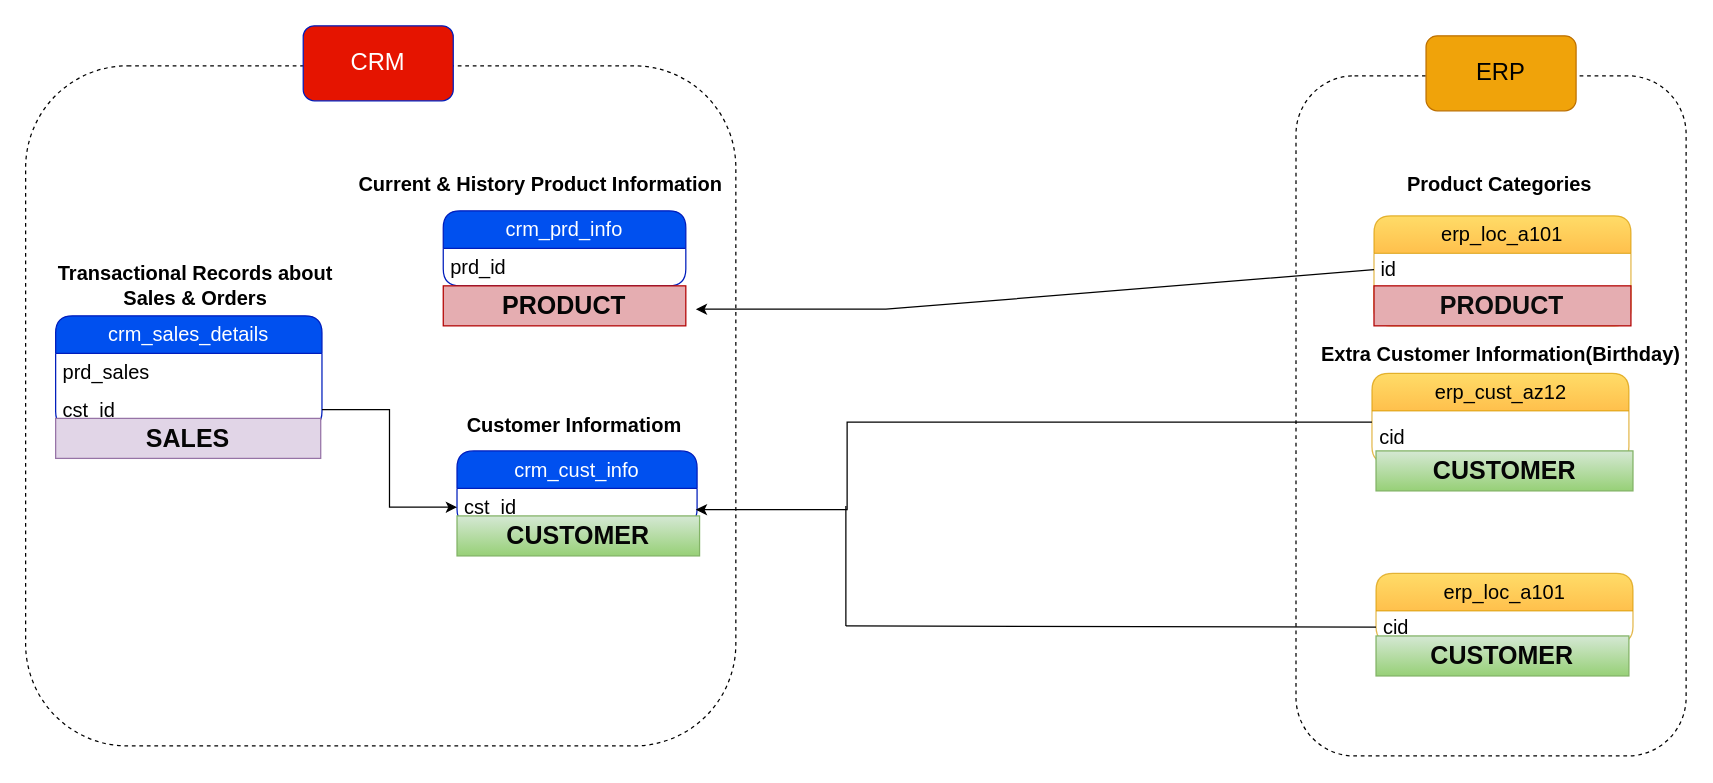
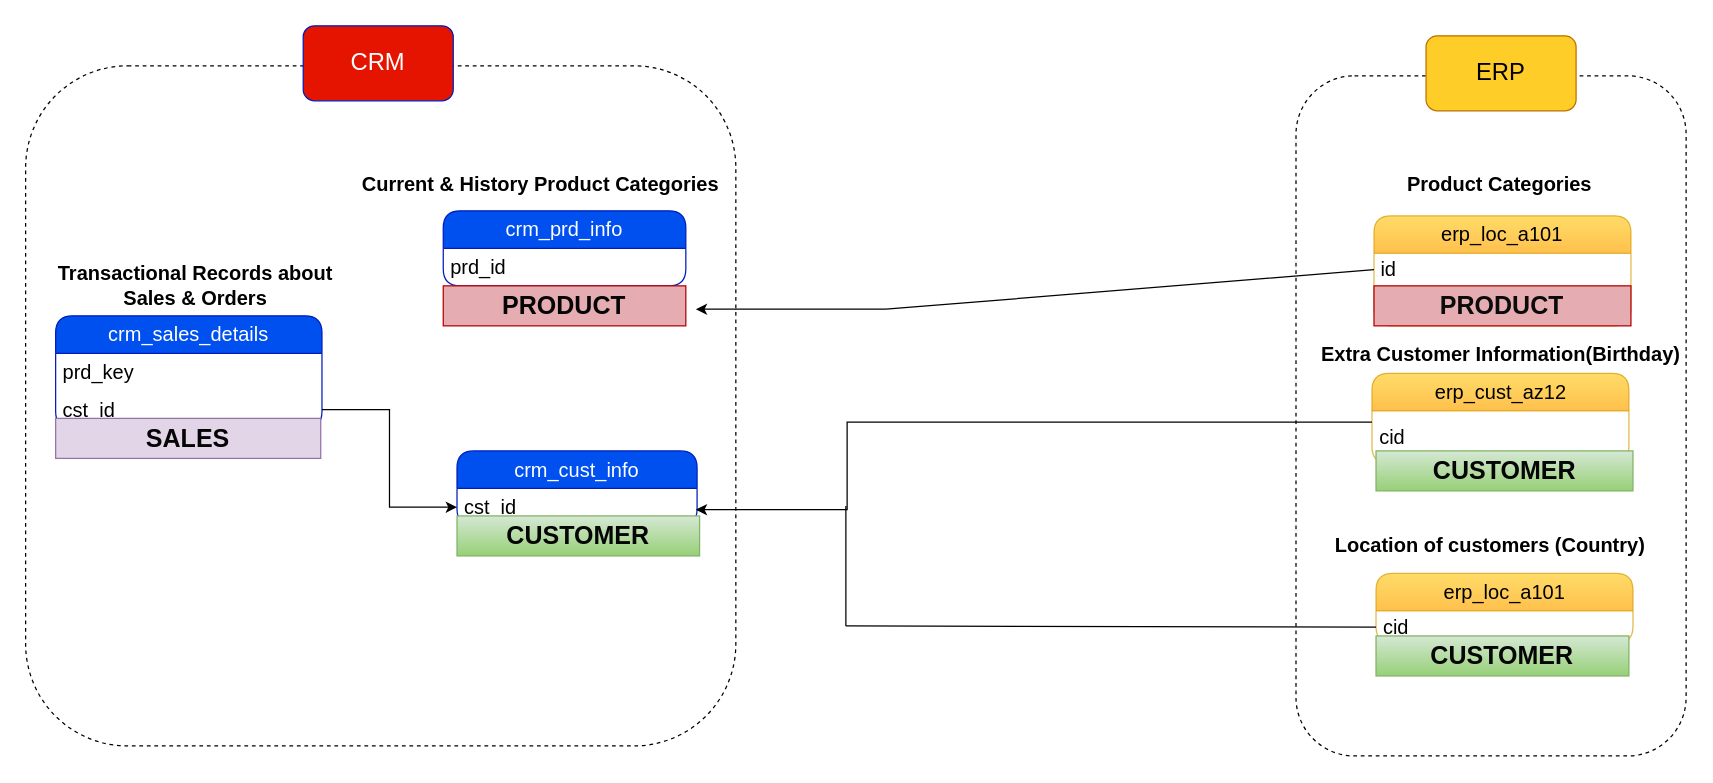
- <mxCell id="26" value="&lt;font style=&quot;font-size: 19px;&quot;&gt;ERP&lt;/font&gt;" style="rounded=1;whiteSpace=wrap;html=1;fillColor=#f0a30a;fontColor=#000000;strokeColor=#BD7000;" parent="1" vertex="1"><mxGeometry x="1140" y="28" width="120" height="60" as="geometry" /></mxCell>
+ <mxCell id="26" value="&lt;font style=&quot;font-size: 19px;&quot;&gt;ERP&lt;/font&gt;" style="rounded=1;whiteSpace=wrap;html=1;fillColor=#ffcd28;fontColor=#000000;strokeColor=#BD7000;" parent="1" vertex="1"><mxGeometry x="1140" y="28" width="120" height="60" as="geometry" /></mxCell>
- <mxCell id="9" value="&lt;font style=&quot;font-size: 16px;&quot;&gt;&lt;b&gt;Current &amp;amp; History Product Information&lt;/b&gt;&lt;/font&gt;" style="text;html=1;align=center;verticalAlign=middle;whiteSpace=wrap;rounded=0;" parent="1" vertex="1"><mxGeometry x="284" y="132" width="296" height="30" as="geometry" /></mxCell>
+ <mxCell id="9" value="&lt;font style=&quot;font-size: 16px;&quot;&gt;&lt;b&gt;Current &amp;amp; History Product Categories&lt;/b&gt;&lt;/font&gt;" style="text;html=1;align=center;verticalAlign=middle;whiteSpace=wrap;rounded=0;" parent="1" vertex="1"><mxGeometry x="284" y="132" width="296" height="30" as="geometry" /></mxCell>
- <mxCell id="11" value="prd_sales" style="text;strokeColor=none;fillColor=none;align=left;verticalAlign=middle;spacingLeft=4;spacingRight=4;overflow=hidden;points=[[0,0.5],[1,0.5]];portConstraint=eastwest;rotatable=0;whiteSpace=wrap;html=1;fontSize=16;" parent="10" vertex="1"><mxGeometry y="30" width="213" height="30" as="geometry" /></mxCell>
+ <mxCell id="11" value="prd_key" style="text;strokeColor=none;fillColor=none;align=left;verticalAlign=middle;spacingLeft=4;spacingRight=4;overflow=hidden;points=[[0,0.5],[1,0.5]];portConstraint=eastwest;rotatable=0;whiteSpace=wrap;html=1;fontSize=16;" parent="10" vertex="1"><mxGeometry y="30" width="213" height="30" as="geometry" /></mxCell>
- <mxCell id="6" value="&lt;font style=&quot;font-size: 16px;&quot;&gt;&lt;b&gt;Customer Informatiom&lt;/b&gt;&lt;/font&gt;" style="text;html=1;align=center;verticalAlign=middle;whiteSpace=wrap;rounded=0;" parent="1" vertex="1"><mxGeometry x="362" y="324" width="194" height="30" as="geometry" /></mxCell>
+ <mxCell id="20" value="&lt;font style=&quot;font-size: 16px;&quot;&gt;&lt;b&gt;Location of customers (Country)&lt;/b&gt;&lt;/font&gt;" style="text;html=1;align=center;verticalAlign=middle;whiteSpace=wrap;rounded=0;" parent="1" vertex="1"><mxGeometry x="1063.32" y="420" width="257.37" height="30" as="geometry" /></mxCell>
